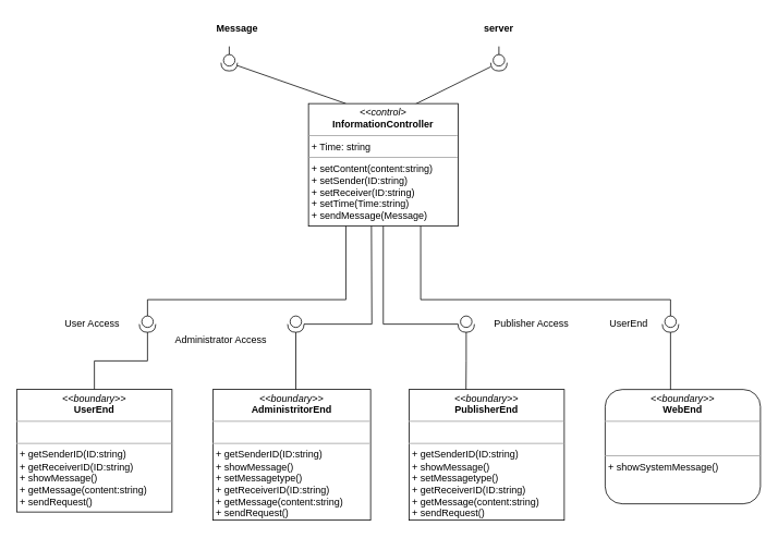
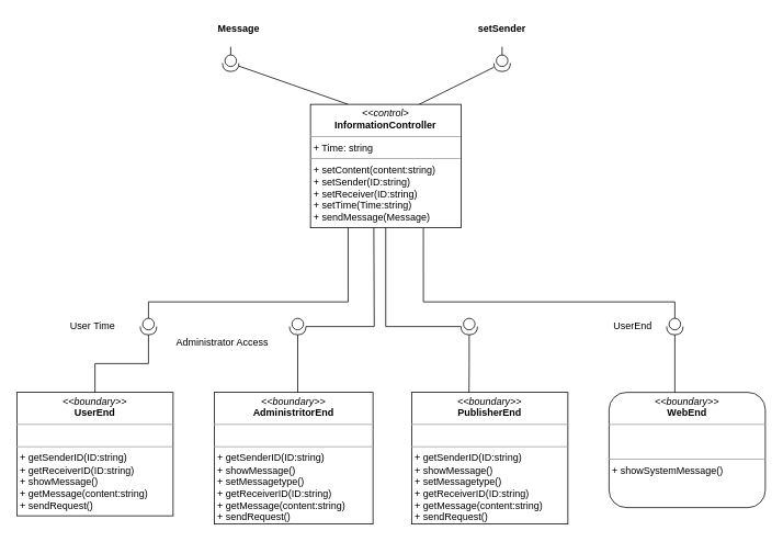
- <mxCell id="9" value="server" style="text;align=center;fontStyle=1;verticalAlign=middle;spacingLeft=3;spacingRight=3;strokeColor=none;rotatable=0;points=[[0,0.5],[1,0.5]];portConstraint=eastwest;" parent="1" vertex="1"><mxGeometry x="570" y="20" width="80" height="26" as="geometry" /></mxCell>
+ <mxCell id="9" value="setSender" style="text;align=center;fontStyle=1;verticalAlign=middle;spacingLeft=3;spacingRight=3;strokeColor=none;rotatable=0;points=[[0,0.5],[1,0.5]];portConstraint=eastwest;" parent="1" vertex="1"><mxGeometry x="570" y="20" width="80" height="26" as="geometry" /></mxCell>
- <mxCell id="28" value="User Access" style="text;html=1;strokeColor=none;fillColor=none;align=center;verticalAlign=middle;whiteSpace=wrap;rounded=0;" vertex="1" parent="1"><mxGeometry x="70" y="386" width="85" height="20" as="geometry" /></mxCell>
+ <mxCell id="28" value="User Time" style="text;html=1;strokeColor=none;fillColor=none;align=center;verticalAlign=middle;whiteSpace=wrap;rounded=0;" vertex="1" parent="1"><mxGeometry x="70" y="386" width="85" height="20" as="geometry" /></mxCell>
- <mxCell id="30" value="Publisher Access" style="text;html=1;strokeColor=none;fillColor=none;align=center;verticalAlign=middle;whiteSpace=wrap;rounded=0;" vertex="1" parent="1"><mxGeometry x="590" y="386" width="120" height="20" as="geometry" /></mxCell>
